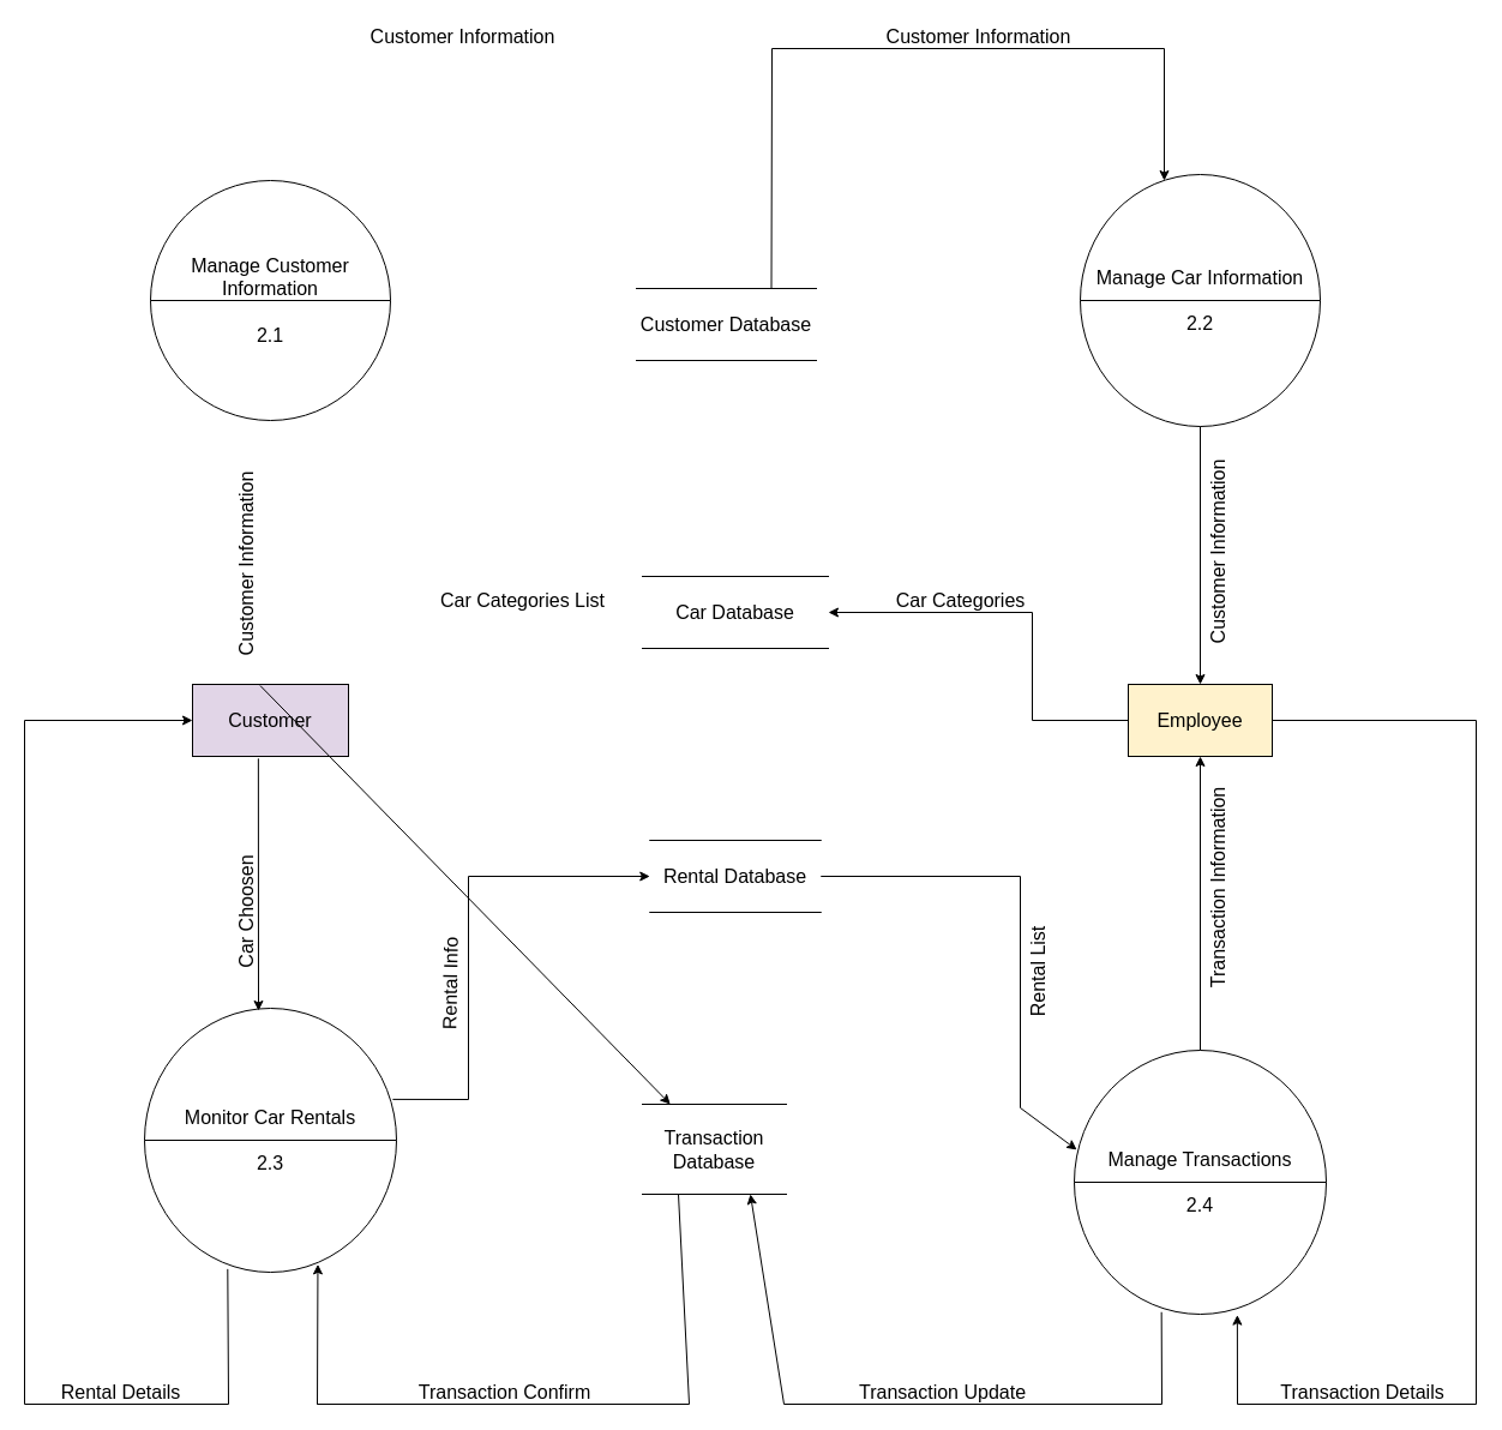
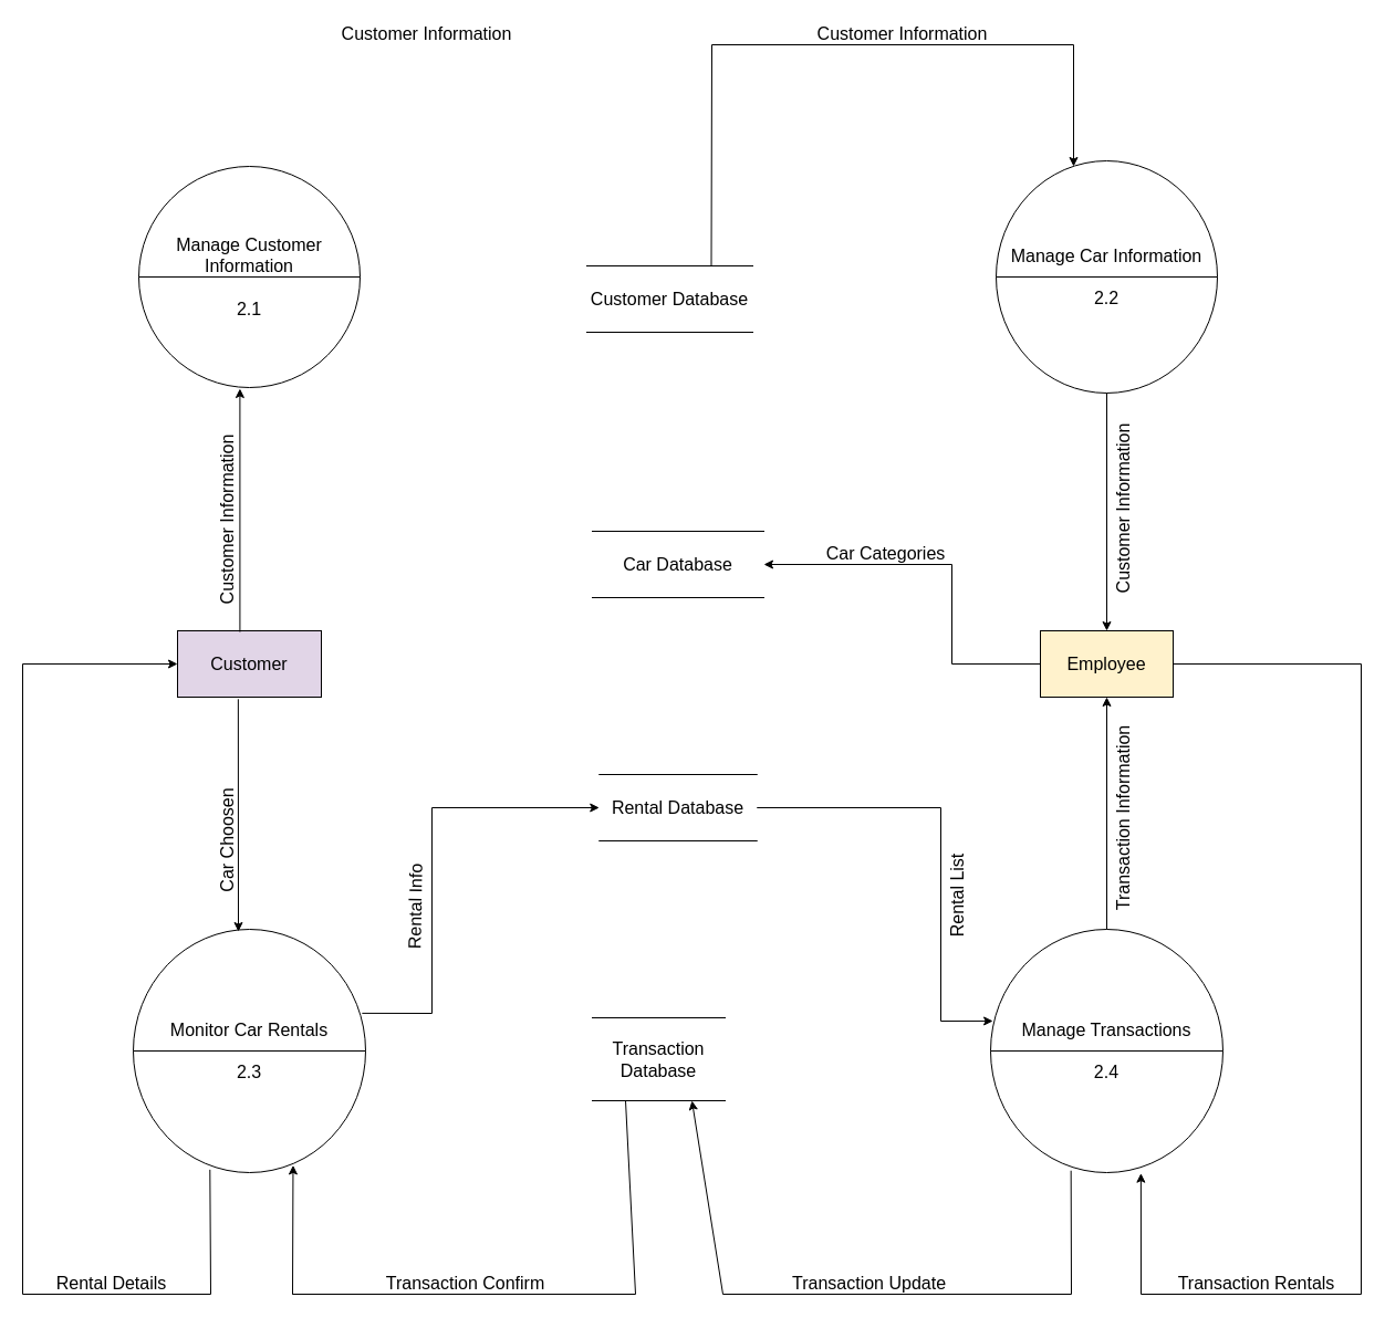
- <mxCell id="17" value="Car Categories List" style="text;html=1;align=center;verticalAlign=middle;resizable=0;points=[];autosize=1;strokeColor=none;fillColor=none;fontSize=16;" parent="1" vertex="1"><mxGeometry x="360" y="490" width="150" height="20" as="geometry" /></mxCell>
- <mxCell id="15" value="" style="endArrow=classic;html=1;rounded=0;fontSize=16;exitX=0.434;exitY=0.017;exitDx=0;exitDy=0;exitPerimeter=0;" parent="1" source="13" target="12" edge="1"><mxGeometry width="50" height="50" relative="1" as="geometry"><mxPoint x="220" y="560" as="sourcePoint" /><mxPoint x="260" y="440" as="targetPoint" /></mxGeometry></mxCell>
+ <mxCell id="15" value="" style="endArrow=classic;html=1;rounded=0;fontSize=16;exitX=0.434;exitY=0.017;exitDx=0;exitDy=0;exitPerimeter=0;entryX=0.457;entryY=1.005;entryDx=0;entryDy=0;entryPerimeter=0;" parent="1" source="13" target="2" edge="1"><mxGeometry width="50" height="50" relative="1" as="geometry"><mxPoint x="220" y="560" as="sourcePoint" /><mxPoint x="260" y="440" as="targetPoint" /></mxGeometry></mxCell>
- <mxCell id="5" value="&lt;font style=&quot;font-size: 16px;&quot;&gt;Manage Transactions&lt;br&gt;&lt;br&gt;2.4&lt;br&gt;&lt;/font&gt;" style="shape=lineEllipse;perimeter=ellipsePerimeter;whiteSpace=wrap;html=1;backgroundOutline=1;" parent="1" vertex="1"><mxGeometry x="895" y="875" width="210" height="220" as="geometry" /></mxCell>
+ <mxCell id="5" value="&lt;font style=&quot;font-size: 16px;&quot;&gt;Manage Transactions&lt;br&gt;&lt;br&gt;2.4&lt;br&gt;&lt;/font&gt;" style="shape=lineEllipse;perimeter=ellipsePerimeter;whiteSpace=wrap;html=1;backgroundOutline=1;" parent="1" vertex="1"><mxGeometry x="895" y="840" width="210" height="220" as="geometry" /></mxCell>
- <mxCell id="36" value="Transaction Details" style="text;html=1;align=center;verticalAlign=middle;resizable=0;points=[];autosize=1;strokeColor=none;fillColor=none;fontSize=16;" parent="1" vertex="1"><mxGeometry x="1060" y="1150" width="150" height="20" as="geometry" /></mxCell>
+ <mxCell id="36" value="Transaction Rentals" style="text;html=1;align=center;verticalAlign=middle;resizable=0;points=[];autosize=1;strokeColor=none;fillColor=none;fontSize=16;" parent="1" vertex="1"><mxGeometry x="1060" y="1150" width="150" height="20" as="geometry" /></mxCell>
